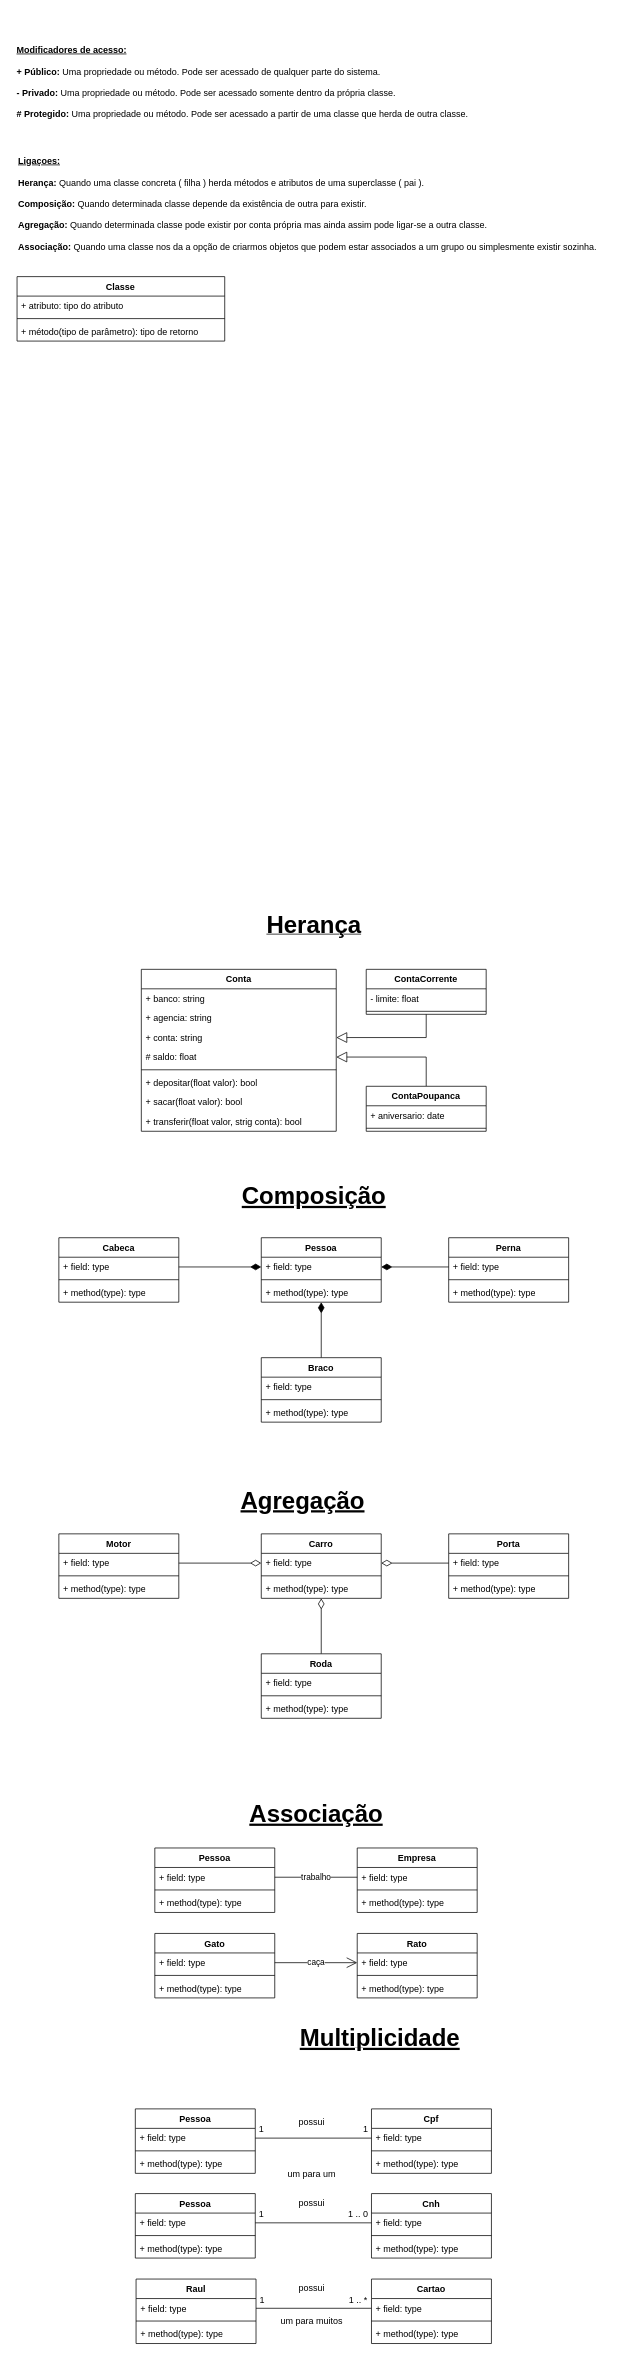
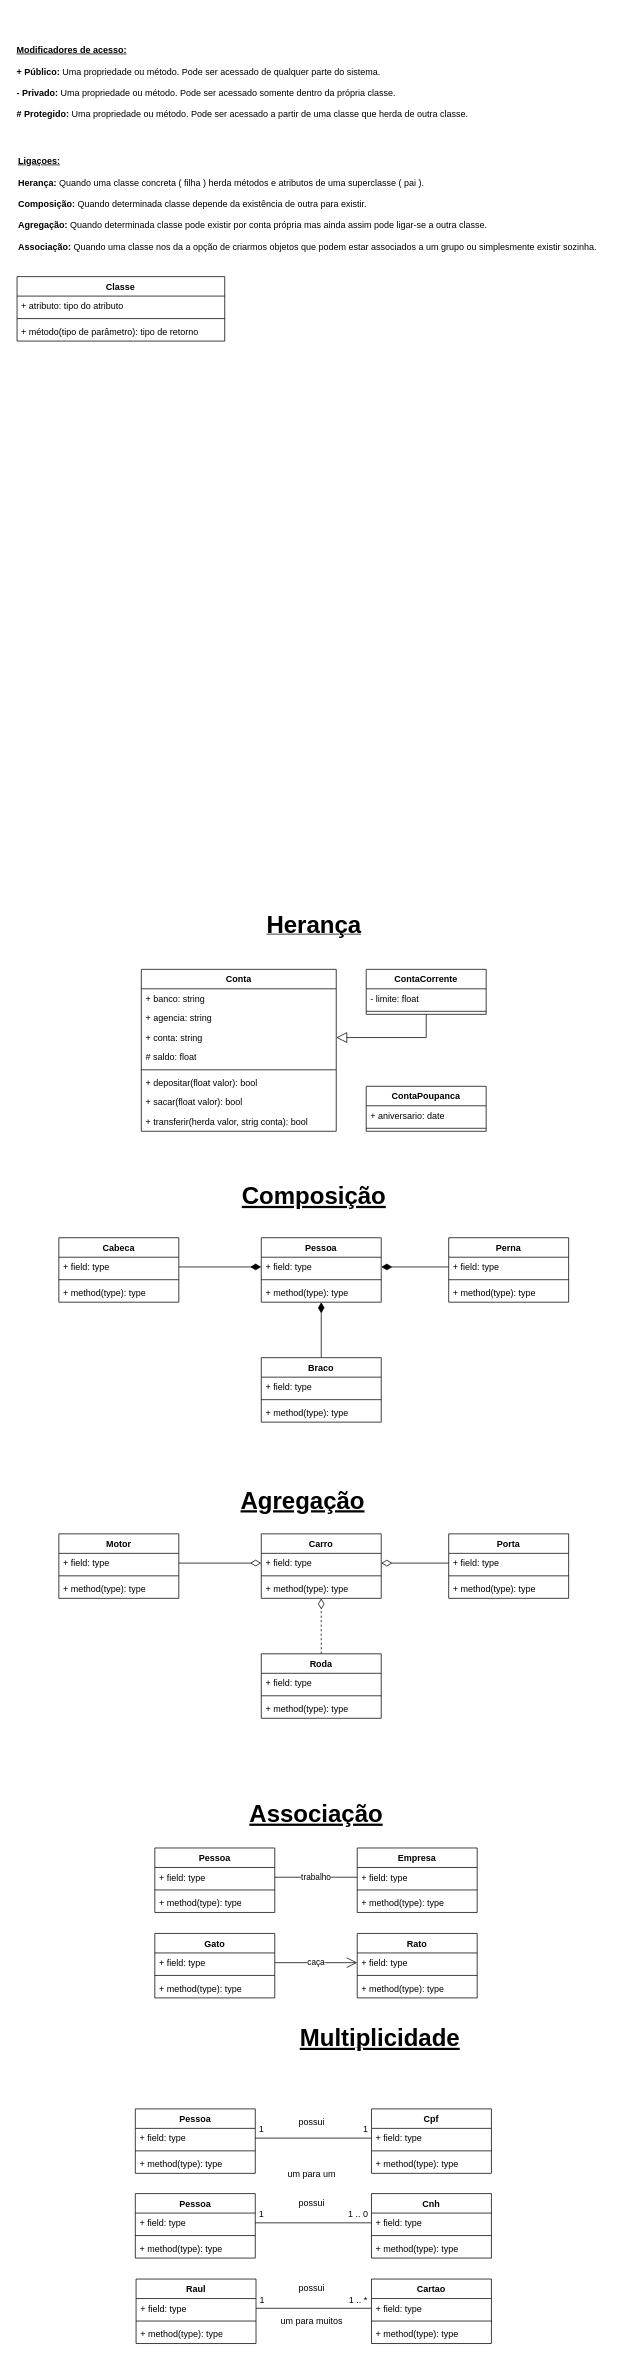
- <mxCell id="16" style="edgeStyle=orthogonalEdgeStyle;rounded=0;orthogonalLoop=1;jettySize=auto;html=1;exitX=0.5;exitY=0;exitDx=0;exitDy=0;entryX=1;entryY=0.5;entryDx=0;entryDy=0;endArrow=block;endFill=0;endSize=12;" edge="1" parent="1" source="17" target="7"><mxGeometry relative="1" as="geometry" /></mxCell>
- <mxCell id="11" value="+ transferir(float valor, strig conta): bool&amp;nbsp;" style="text;strokeColor=none;fillColor=none;align=left;verticalAlign=top;spacingLeft=4;spacingRight=4;overflow=hidden;rotatable=0;points=[[0,0.5],[1,0.5]];portConstraint=eastwest;whiteSpace=wrap;html=1;" vertex="1" parent="3"><mxGeometry y="190" width="260" height="26" as="geometry" /></mxCell>
+ <mxCell id="11" value="+ transferir(herda valor, strig conta): bool&amp;nbsp;" style="text;strokeColor=none;fillColor=none;align=left;verticalAlign=top;spacingLeft=4;spacingRight=4;overflow=hidden;rotatable=0;points=[[0,0.5],[1,0.5]];portConstraint=eastwest;whiteSpace=wrap;html=1;" vertex="1" parent="3"><mxGeometry y="190" width="260" height="26" as="geometry" /></mxCell>
- <mxCell id="53" style="edgeStyle=orthogonalEdgeStyle;rounded=0;orthogonalLoop=1;jettySize=auto;html=1;entryX=0.5;entryY=1;entryDx=0;entryDy=0;endSize=12;endArrow=diamondThin;endFill=0;" edge="1" parent="1" source="54" target="41"><mxGeometry relative="1" as="geometry" /></mxCell>
+ <mxCell id="53" style="edgeStyle=orthogonalEdgeStyle;rounded=0;orthogonalLoop=1;jettySize=auto;html=1;entryX=0.5;entryY=1;entryDx=0;entryDy=0;endSize=12;endArrow=diamondThin;endFill=0;dashed=1;" edge="1" parent="1" source="54" target="41"><mxGeometry relative="1" as="geometry" /></mxCell>
